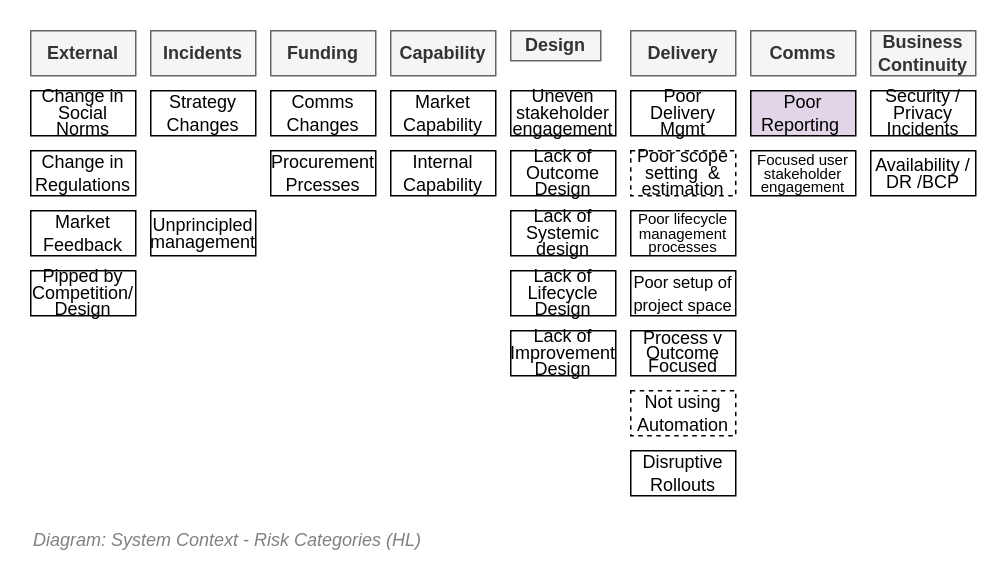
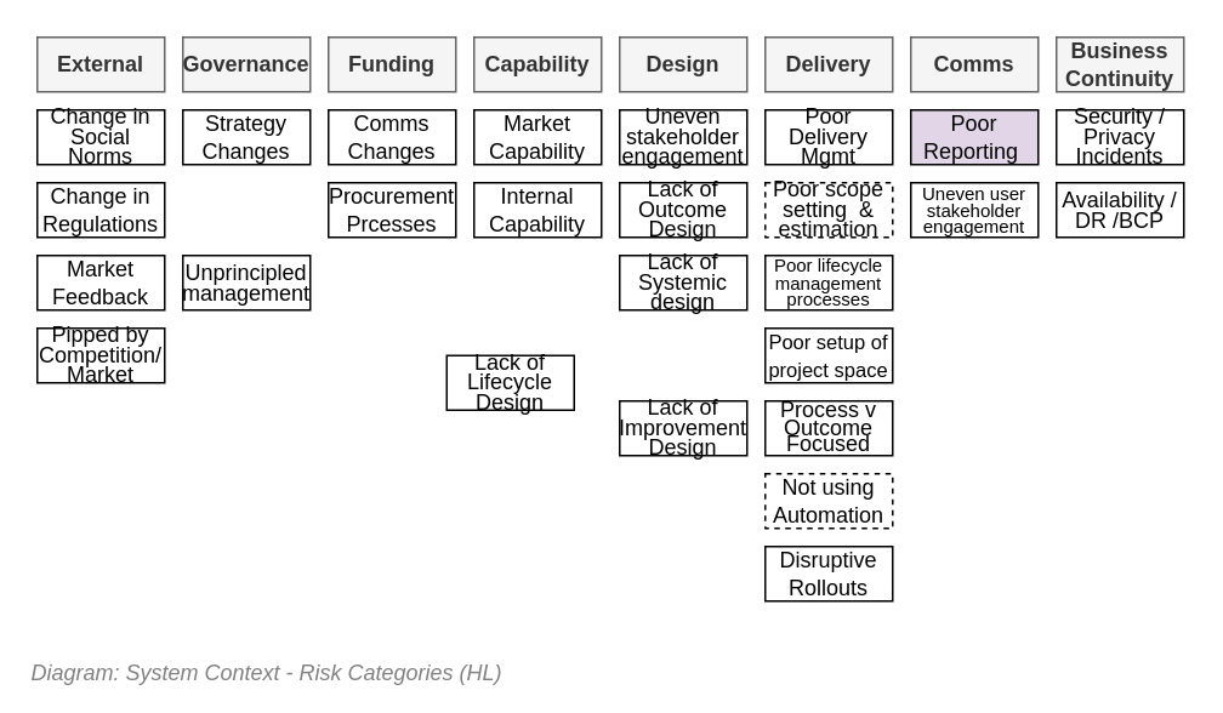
- <mxCell id="21" value="Design" style="rounded=0;whiteSpace=wrap;html=1;fillColor=#f5f5f5;strokeColor=#666666;fontColor=#333333;fontStyle=1" vertex="1" parent="1"><mxGeometry x="340" y="20" width="60" height="20" as="geometry" /></mxCell>
+ <mxCell id="21" value="Design" style="rounded=0;whiteSpace=wrap;html=1;fillColor=#f5f5f5;strokeColor=#666666;fontColor=#333333;fontStyle=1" vertex="1" parent="1"><mxGeometry x="340" y="20" width="70" height="30" as="geometry" /></mxCell>
- <mxCell id="19" value="Incidents" style="rounded=0;whiteSpace=wrap;html=1;fillColor=#f5f5f5;strokeColor=#666666;fontColor=#333333;fontStyle=1" vertex="1" parent="1"><mxGeometry x="100" y="20" width="70" height="30" as="geometry" /></mxCell>
+ <mxCell id="19" value="Governance" style="rounded=0;whiteSpace=wrap;html=1;fillColor=#f5f5f5;strokeColor=#666666;fontColor=#333333;fontStyle=1" vertex="1" parent="1"><mxGeometry x="100" y="20" width="70" height="30" as="geometry" /></mxCell>
- <mxCell id="35" value="&lt;p style=&quot;line-height: 90% ; font-size: 10px&quot;&gt;Focused user&lt;br&gt;stakeholder&lt;br&gt;engagement&lt;/p&gt;" style="rounded=0;whiteSpace=wrap;html=1;" vertex="1" parent="1"><mxGeometry x="500" y="100" width="70" height="30" as="geometry" /></mxCell>
+ <mxCell id="35" value="&lt;p style=&quot;line-height: 90% ; font-size: 10px&quot;&gt;Uneven user&lt;br&gt;stakeholder&lt;br&gt;engagement&lt;/p&gt;" style="rounded=0;whiteSpace=wrap;html=1;" vertex="1" parent="1"><mxGeometry x="500" y="100" width="70" height="30" as="geometry" /></mxCell>
- <mxCell id="16" value="&lt;p style=&quot;line-height: 90%&quot;&gt;Pipped by Competition/ Design&lt;/p&gt;" style="rounded=0;whiteSpace=wrap;html=1;" vertex="1" parent="1"><mxGeometry x="20" y="180" width="70" height="30" as="geometry" /></mxCell>
+ <mxCell id="16" value="&lt;p style=&quot;line-height: 90%&quot;&gt;Pipped by Competition/ Market&lt;/p&gt;" style="rounded=0;whiteSpace=wrap;html=1;" vertex="1" parent="1"><mxGeometry x="20" y="180" width="70" height="30" as="geometry" /></mxCell>
- <mxCell id="12" value="&lt;p style=&quot;line-height: 90%&quot;&gt;Lack of Lifecycle&lt;br&gt;Design&lt;/p&gt;" style="rounded=0;whiteSpace=wrap;html=1;" vertex="1" parent="1"><mxGeometry x="340" y="180" width="70" height="30" as="geometry" /></mxCell>
+ <mxCell id="12" value="&lt;p style=&quot;line-height: 90%&quot;&gt;Lack of Lifecycle&lt;br&gt;Design&lt;/p&gt;" style="rounded=0;whiteSpace=wrap;html=1;" vertex="1" parent="1"><mxGeometry x="245" y="195" width="70" height="30" as="geometry" /></mxCell>
- <mxCell id="36" value="&lt;font style=&quot;font-size: 12px&quot;&gt;&lt;span style=&quot;font-size: 12px&quot;&gt;Diagram: &lt;/span&gt;System Context - Risk Categories (HL)&lt;/font&gt;" style="text;strokeColor=none;fillColor=none;html=1;fontSize=12;fontStyle=2;verticalAlign=middle;align=left;shadow=0;glass=0;comic=0;opacity=30;fontColor=#808080;" vertex="1" parent="1"><mxGeometry x="20" y="350" width="520" height="20" as="geometry" /></mxCell>
+ <mxCell id="36" value="&lt;font style=&quot;font-size: 12px&quot;&gt;&lt;span style=&quot;font-size: 12px&quot;&gt;Diagram: &lt;/span&gt;System Context - Risk Categories (HL)&lt;/font&gt;" style="text;strokeColor=none;fillColor=none;html=1;fontSize=12;fontStyle=2;verticalAlign=middle;align=left;shadow=0;glass=0;comic=0;opacity=30;fontColor=#808080;" vertex="1" parent="1"><mxGeometry x="15" y="360" width="520" height="20" as="geometry" /></mxCell>
